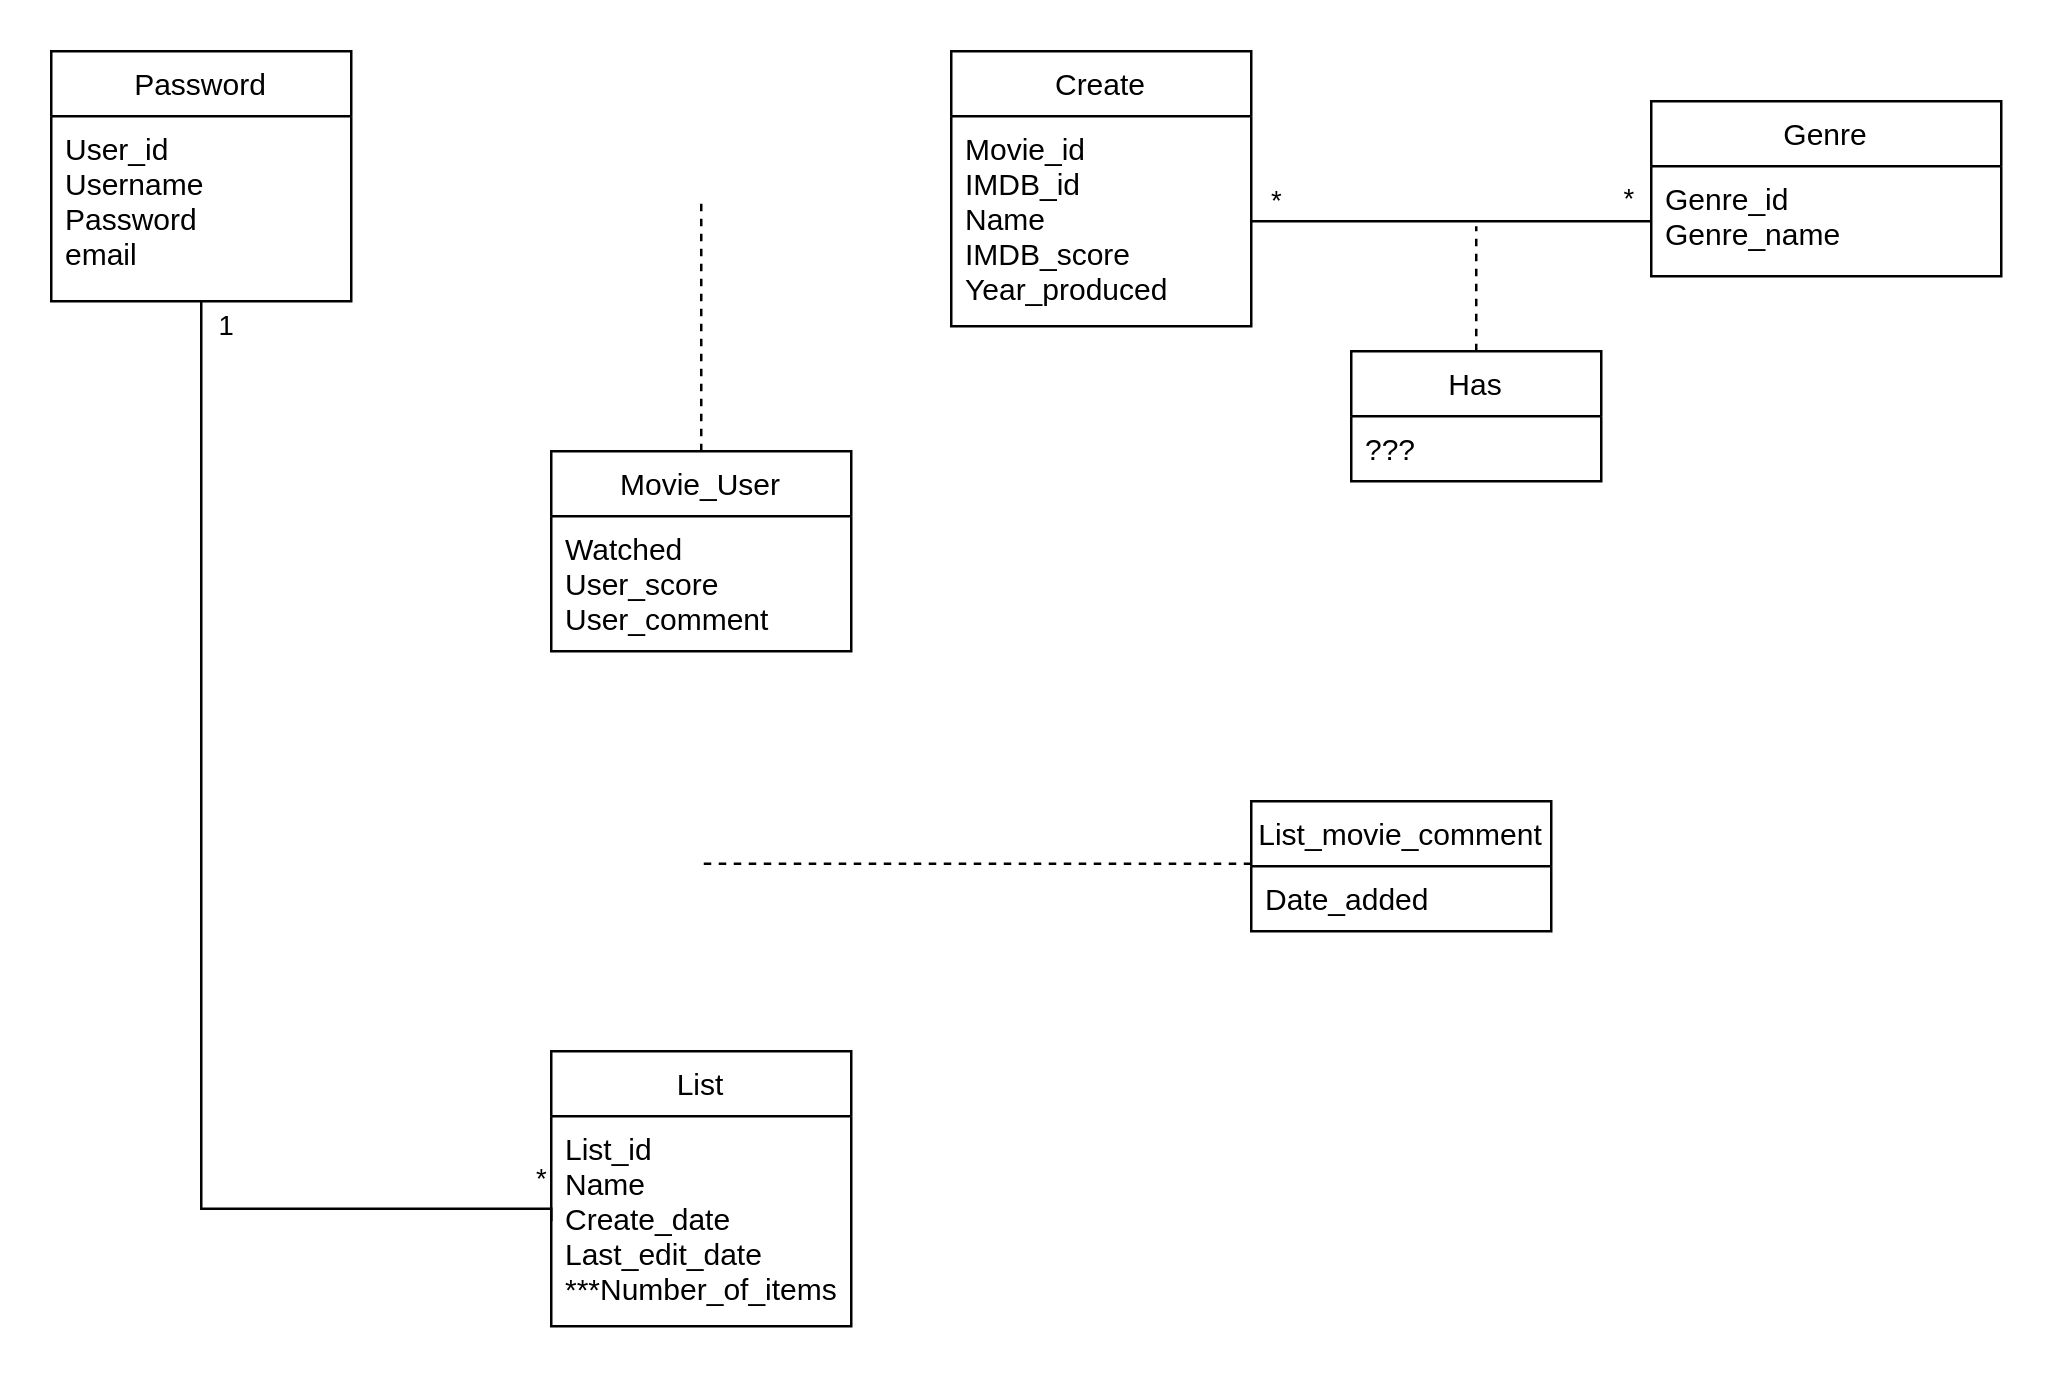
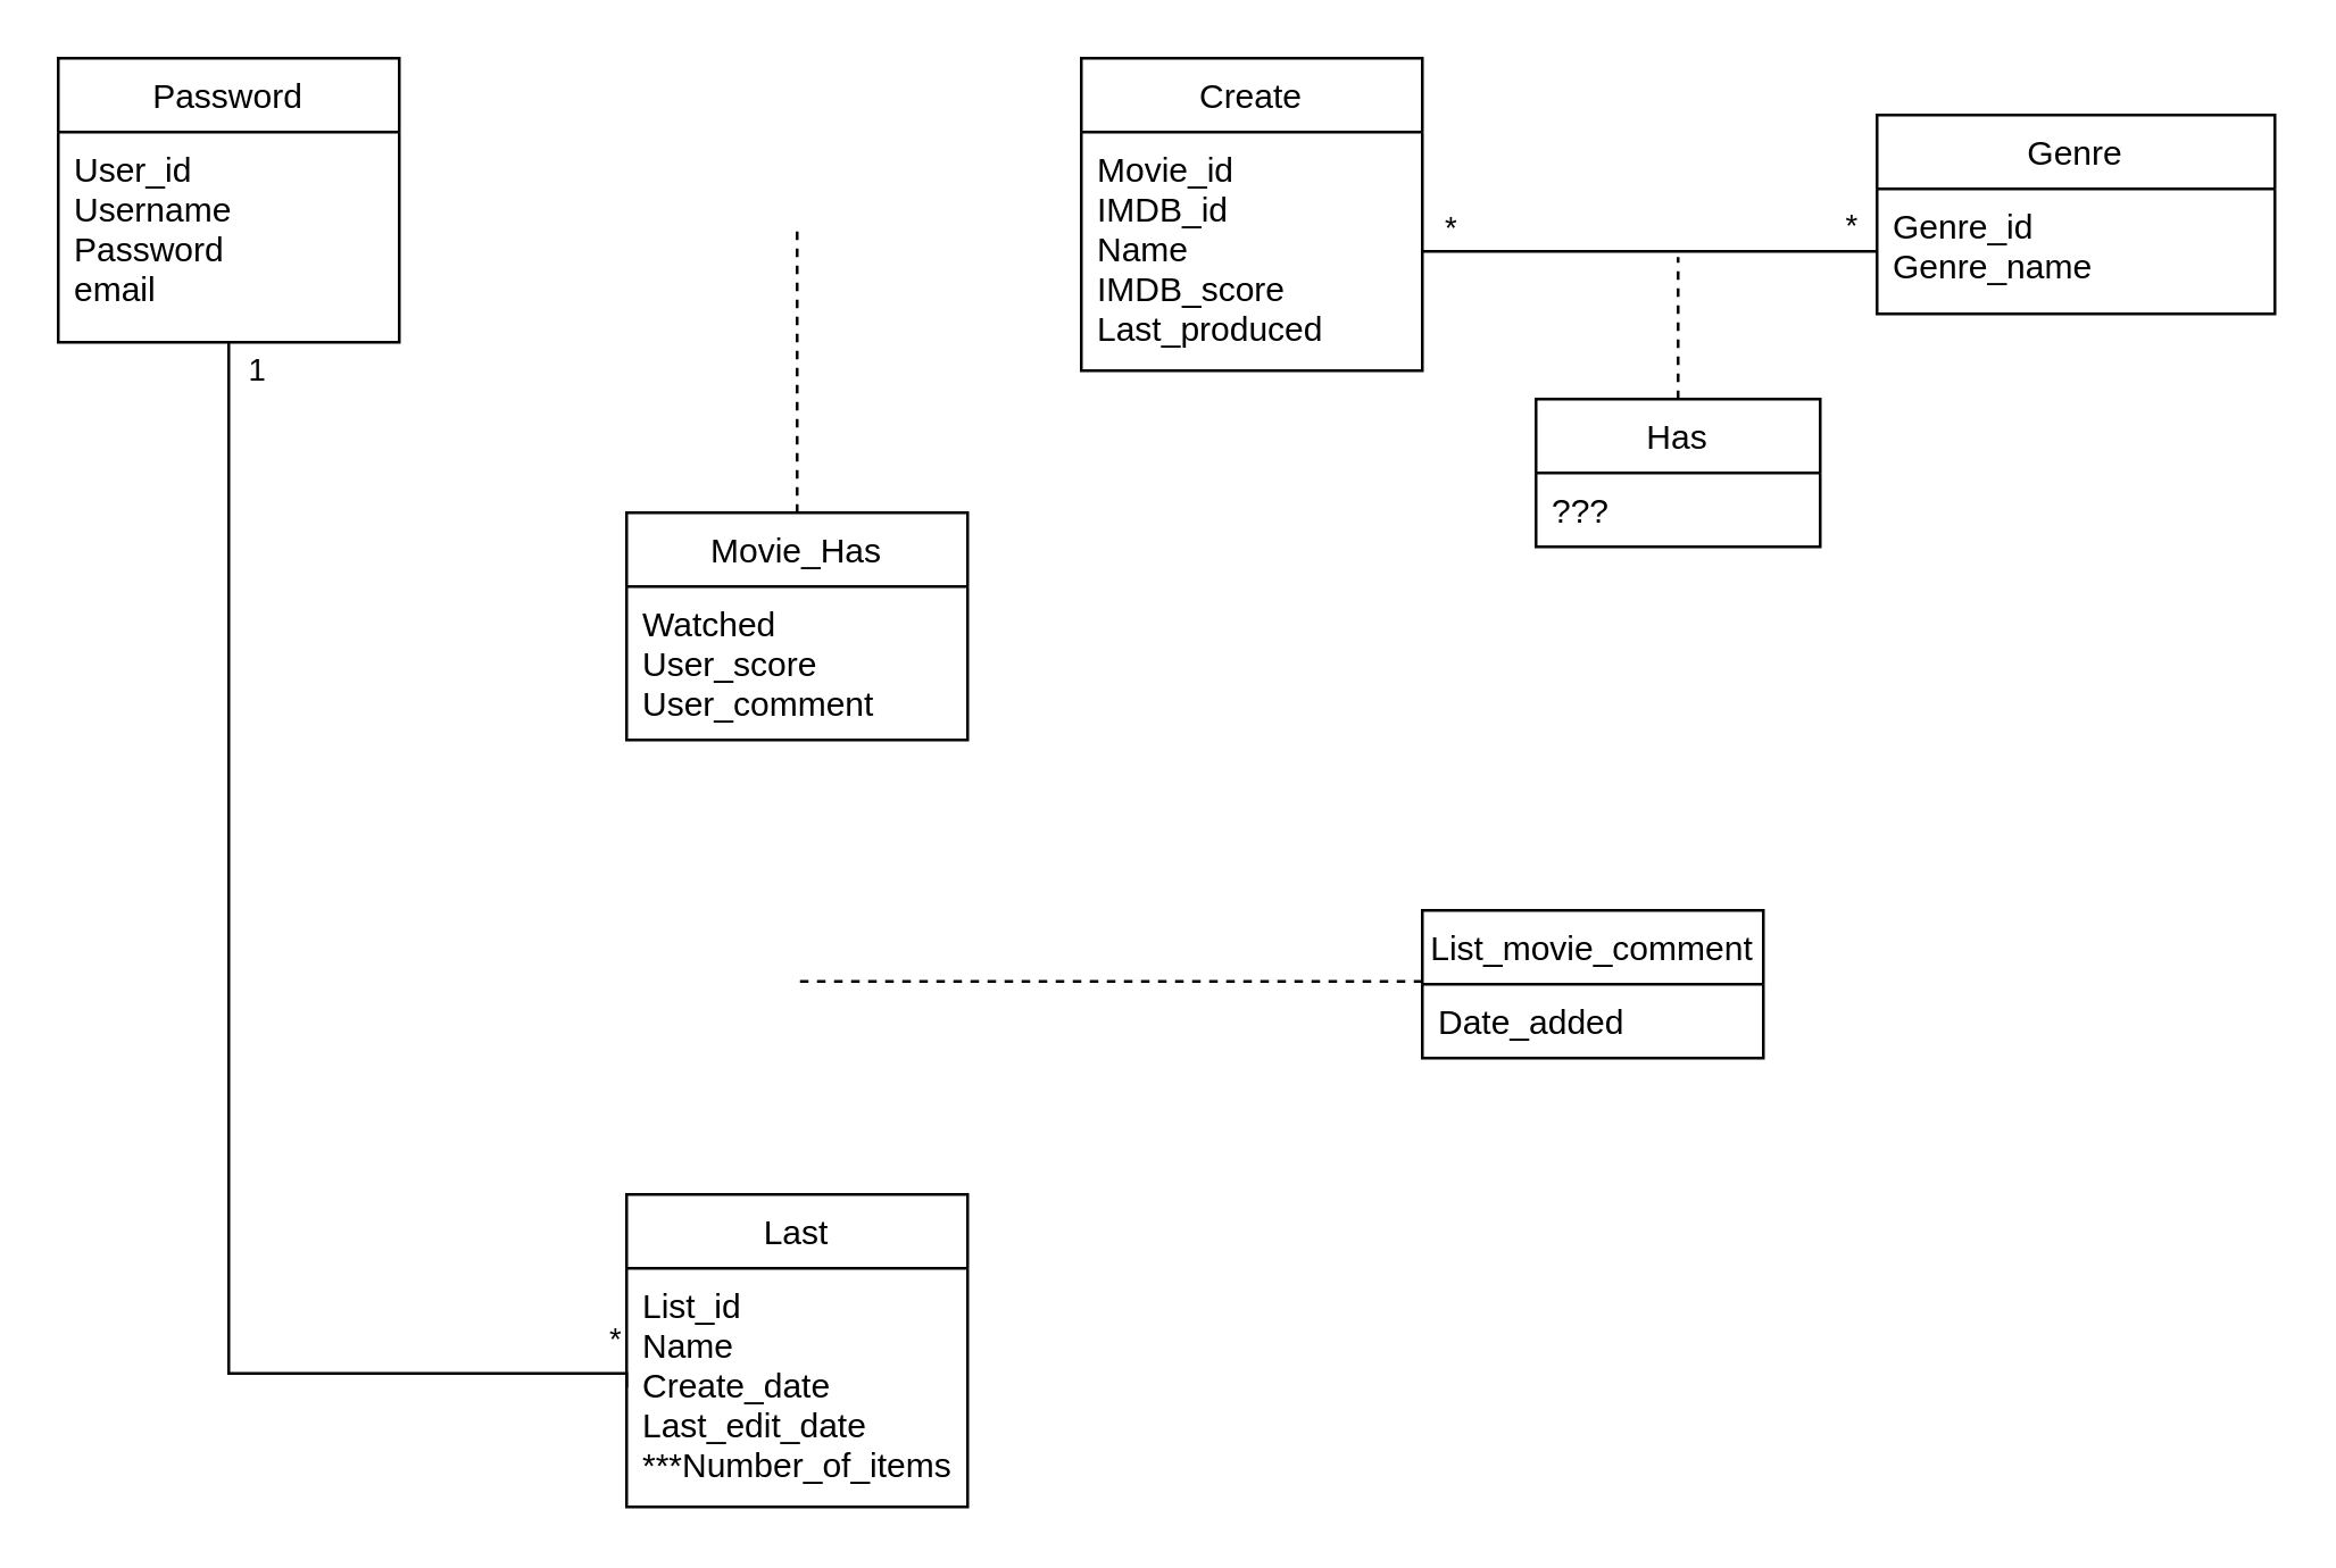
- <mxCell id="8" value="Movie_id&#10;IMDB_id&#10;Name&#10;IMDB_score&#10;Year_produced&#10;&#10;" style="text;strokeColor=none;fillColor=none;align=left;verticalAlign=top;spacingLeft=4;spacingRight=4;overflow=hidden;rotatable=0;points=[[0,0.5],[1,0.5]];portConstraint=eastwest;" vertex="1" parent="7"><mxGeometry y="26" width="120" height="84" as="geometry" /></mxCell>
+ <mxCell id="8" value="Movie_id&#10;IMDB_id&#10;Name&#10;IMDB_score&#10;Last_produced&#10;&#10;" style="text;strokeColor=none;fillColor=none;align=left;verticalAlign=top;spacingLeft=4;spacingRight=4;overflow=hidden;rotatable=0;points=[[0,0.5],[1,0.5]];portConstraint=eastwest;" vertex="1" parent="7"><mxGeometry y="26" width="120" height="84" as="geometry" /></mxCell>
- <mxCell id="10" value="Movie_User" style="swimlane;fontStyle=0;childLayout=stackLayout;horizontal=1;startSize=26;fillColor=none;horizontalStack=0;resizeParent=1;resizeParentMax=0;resizeLast=0;collapsible=1;marginBottom=0;" vertex="1" parent="1"><mxGeometry x="220" y="180" width="120" height="80" as="geometry" /></mxCell>
+ <mxCell id="10" value="Movie_Has" style="swimlane;fontStyle=0;childLayout=stackLayout;horizontal=1;startSize=26;fillColor=none;horizontalStack=0;resizeParent=1;resizeParentMax=0;resizeLast=0;collapsible=1;marginBottom=0;" vertex="1" parent="1"><mxGeometry x="220" y="180" width="120" height="80" as="geometry" /></mxCell>
- <mxCell id="12" value="List" style="swimlane;fontStyle=0;childLayout=stackLayout;horizontal=1;startSize=26;fillColor=none;horizontalStack=0;resizeParent=1;resizeParentMax=0;resizeLast=0;collapsible=1;marginBottom=0;" vertex="1" parent="1"><mxGeometry x="220" y="420" width="120" height="110" as="geometry" /></mxCell>
+ <mxCell id="12" value="Last" style="swimlane;fontStyle=0;childLayout=stackLayout;horizontal=1;startSize=26;fillColor=none;horizontalStack=0;resizeParent=1;resizeParentMax=0;resizeLast=0;collapsible=1;marginBottom=0;" vertex="1" parent="1"><mxGeometry x="220" y="420" width="120" height="110" as="geometry" /></mxCell>
